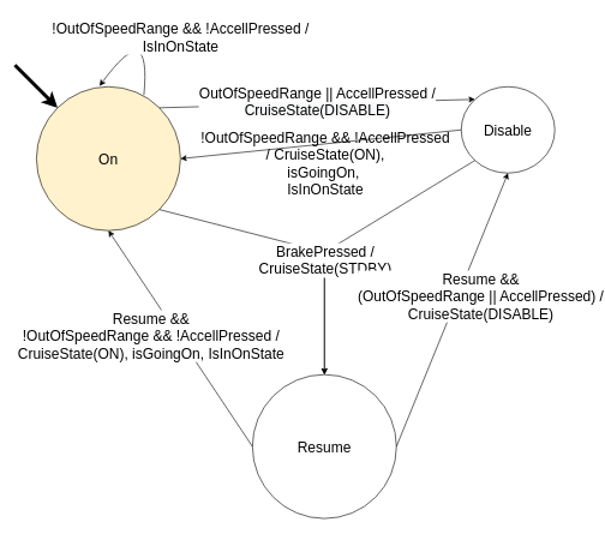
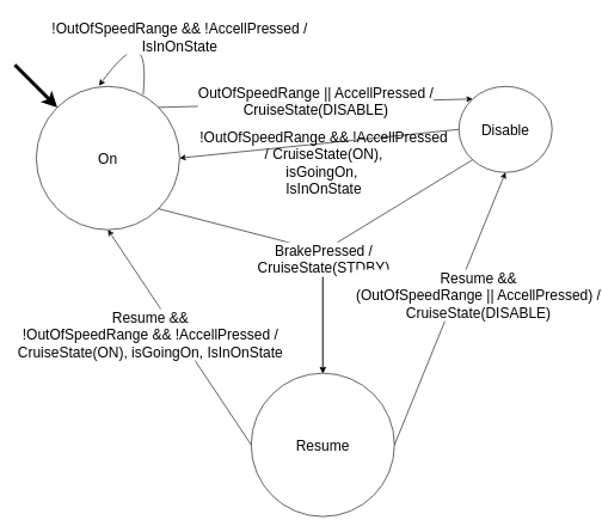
- <mxCell id="2" value="&lt;font style=&quot;font-size: 20px&quot;&gt;On&lt;/font&gt;" style="ellipse;whiteSpace=wrap;html=1;aspect=fixed;fillColor=#fff2cc;" parent="1" vertex="1"><mxGeometry x="50" y="120" width="200" height="200" as="geometry" /></mxCell>
+ <mxCell id="2" value="&lt;font style=&quot;font-size: 20px&quot;&gt;On&lt;/font&gt;" style="ellipse;whiteSpace=wrap;html=1;aspect=fixed;" parent="1" vertex="1"><mxGeometry x="50" y="120" width="200" height="200" as="geometry" /></mxCell>
